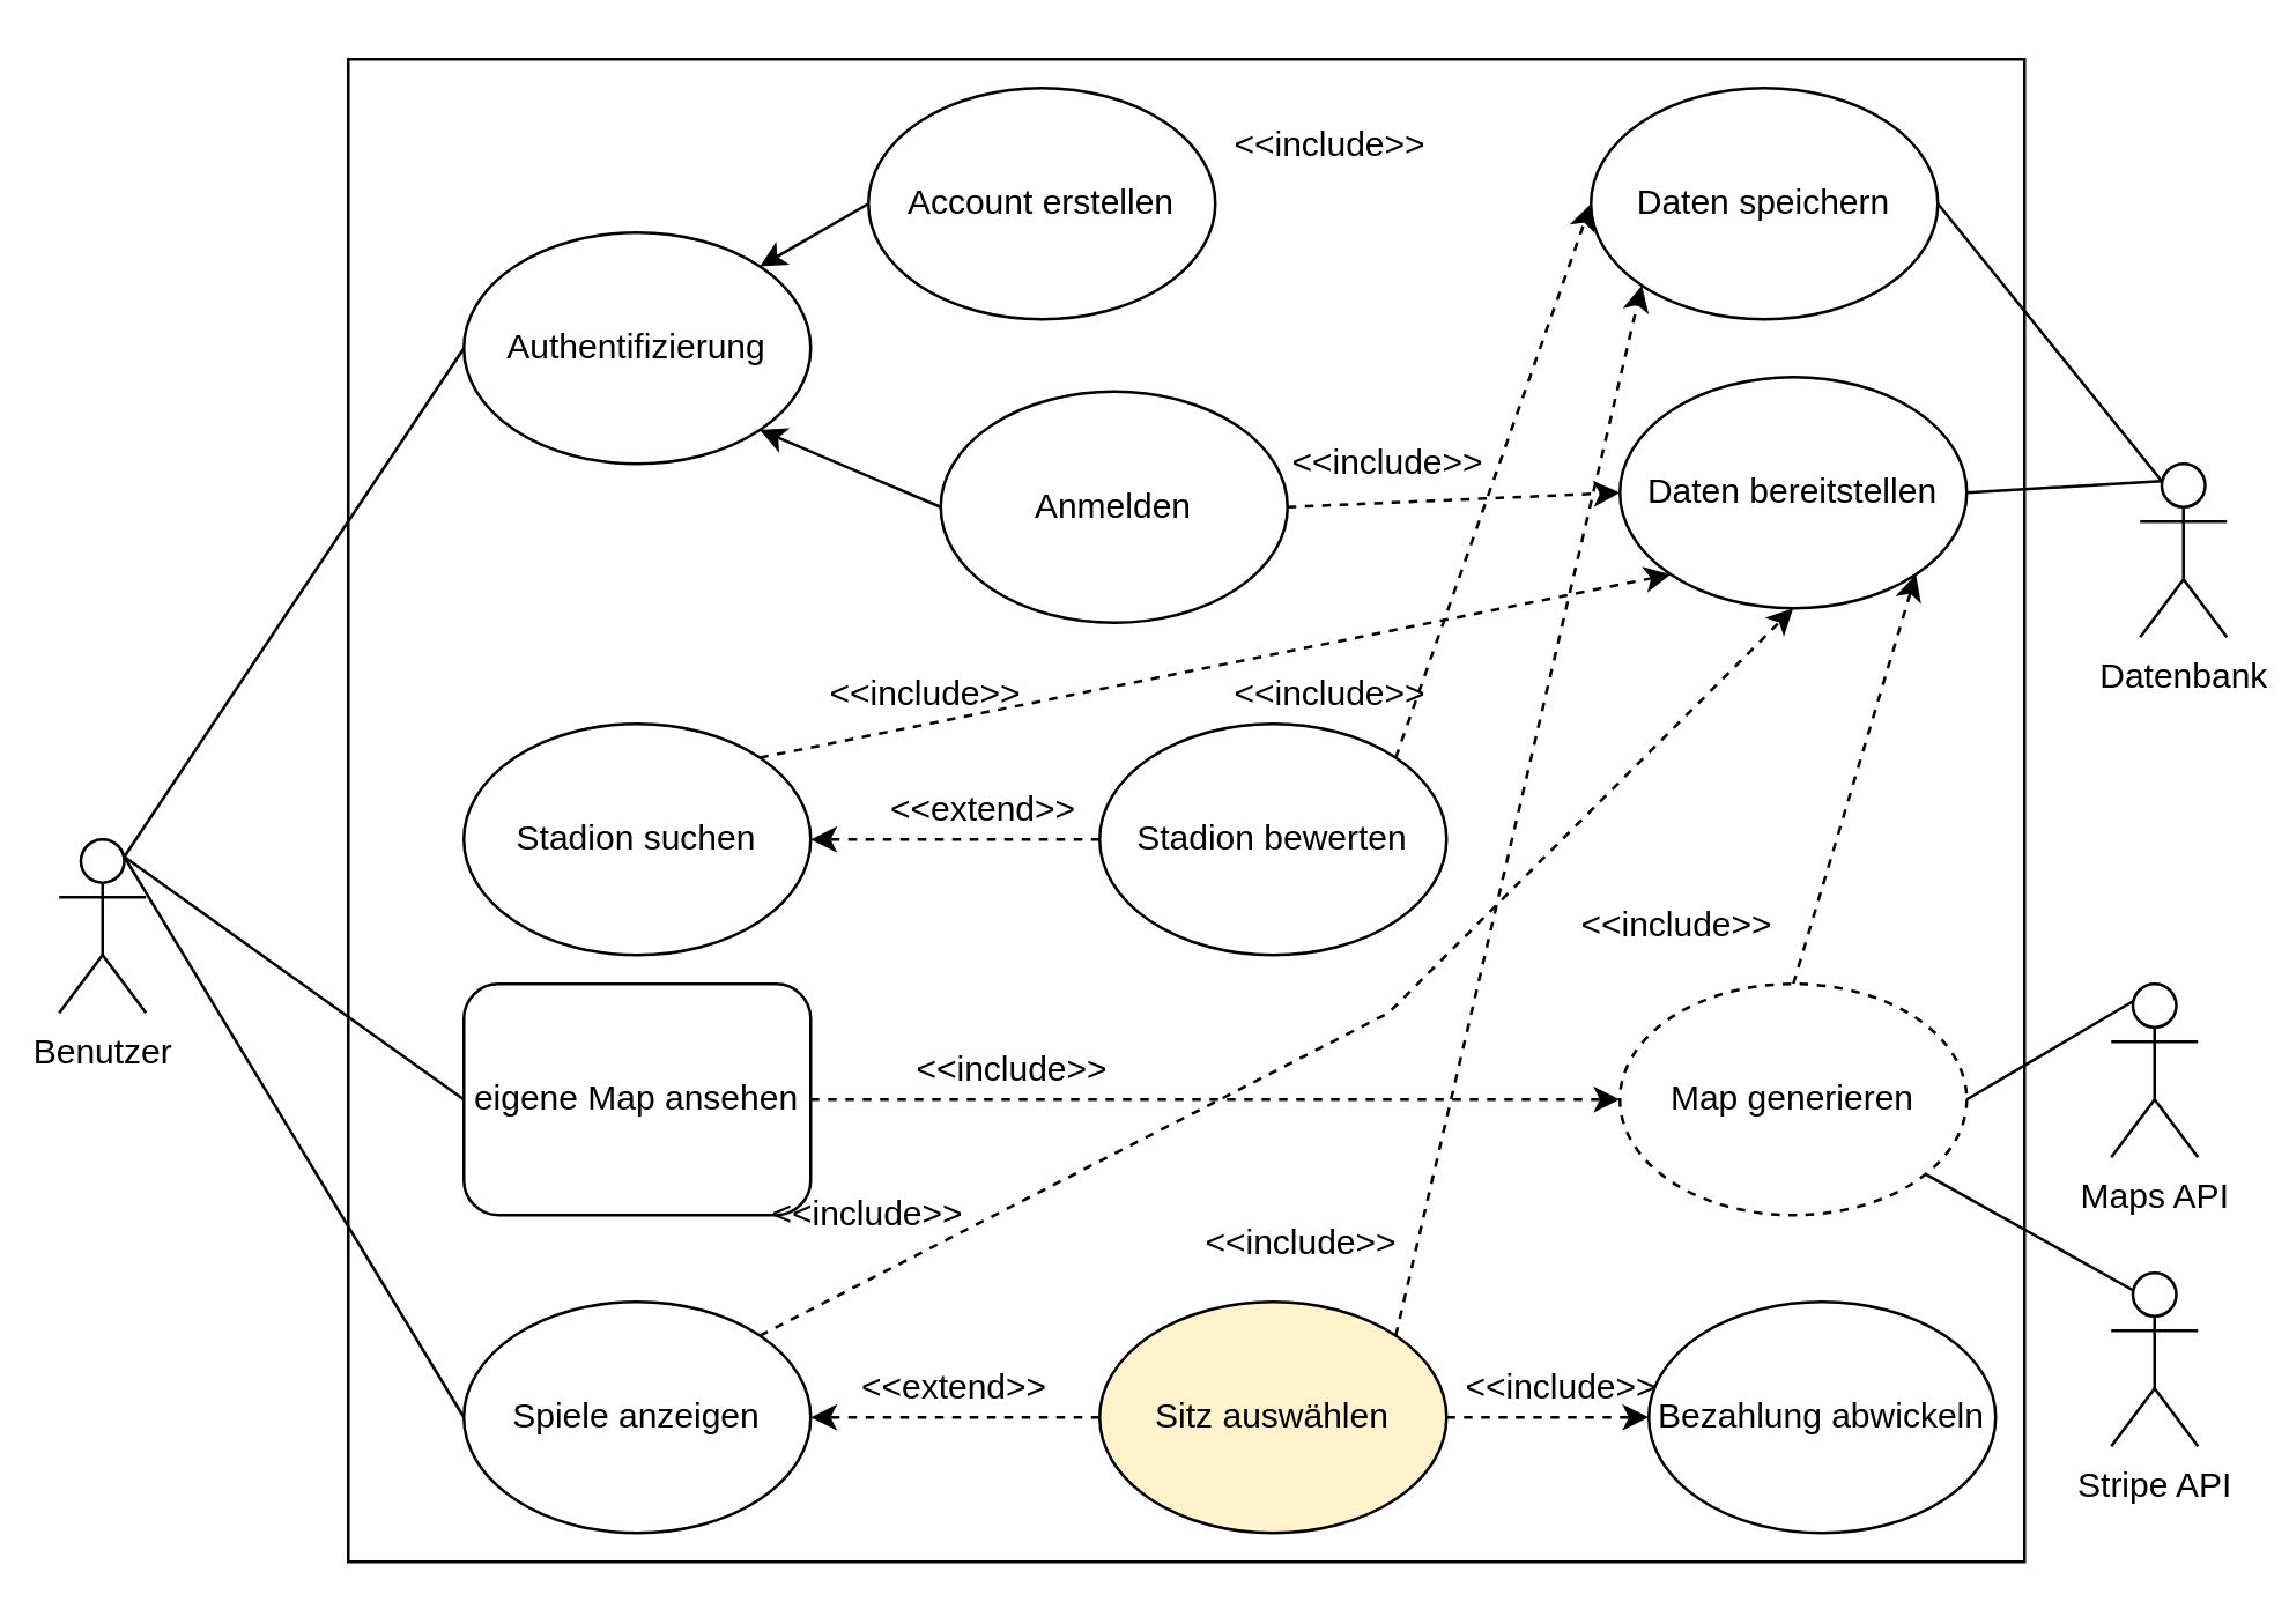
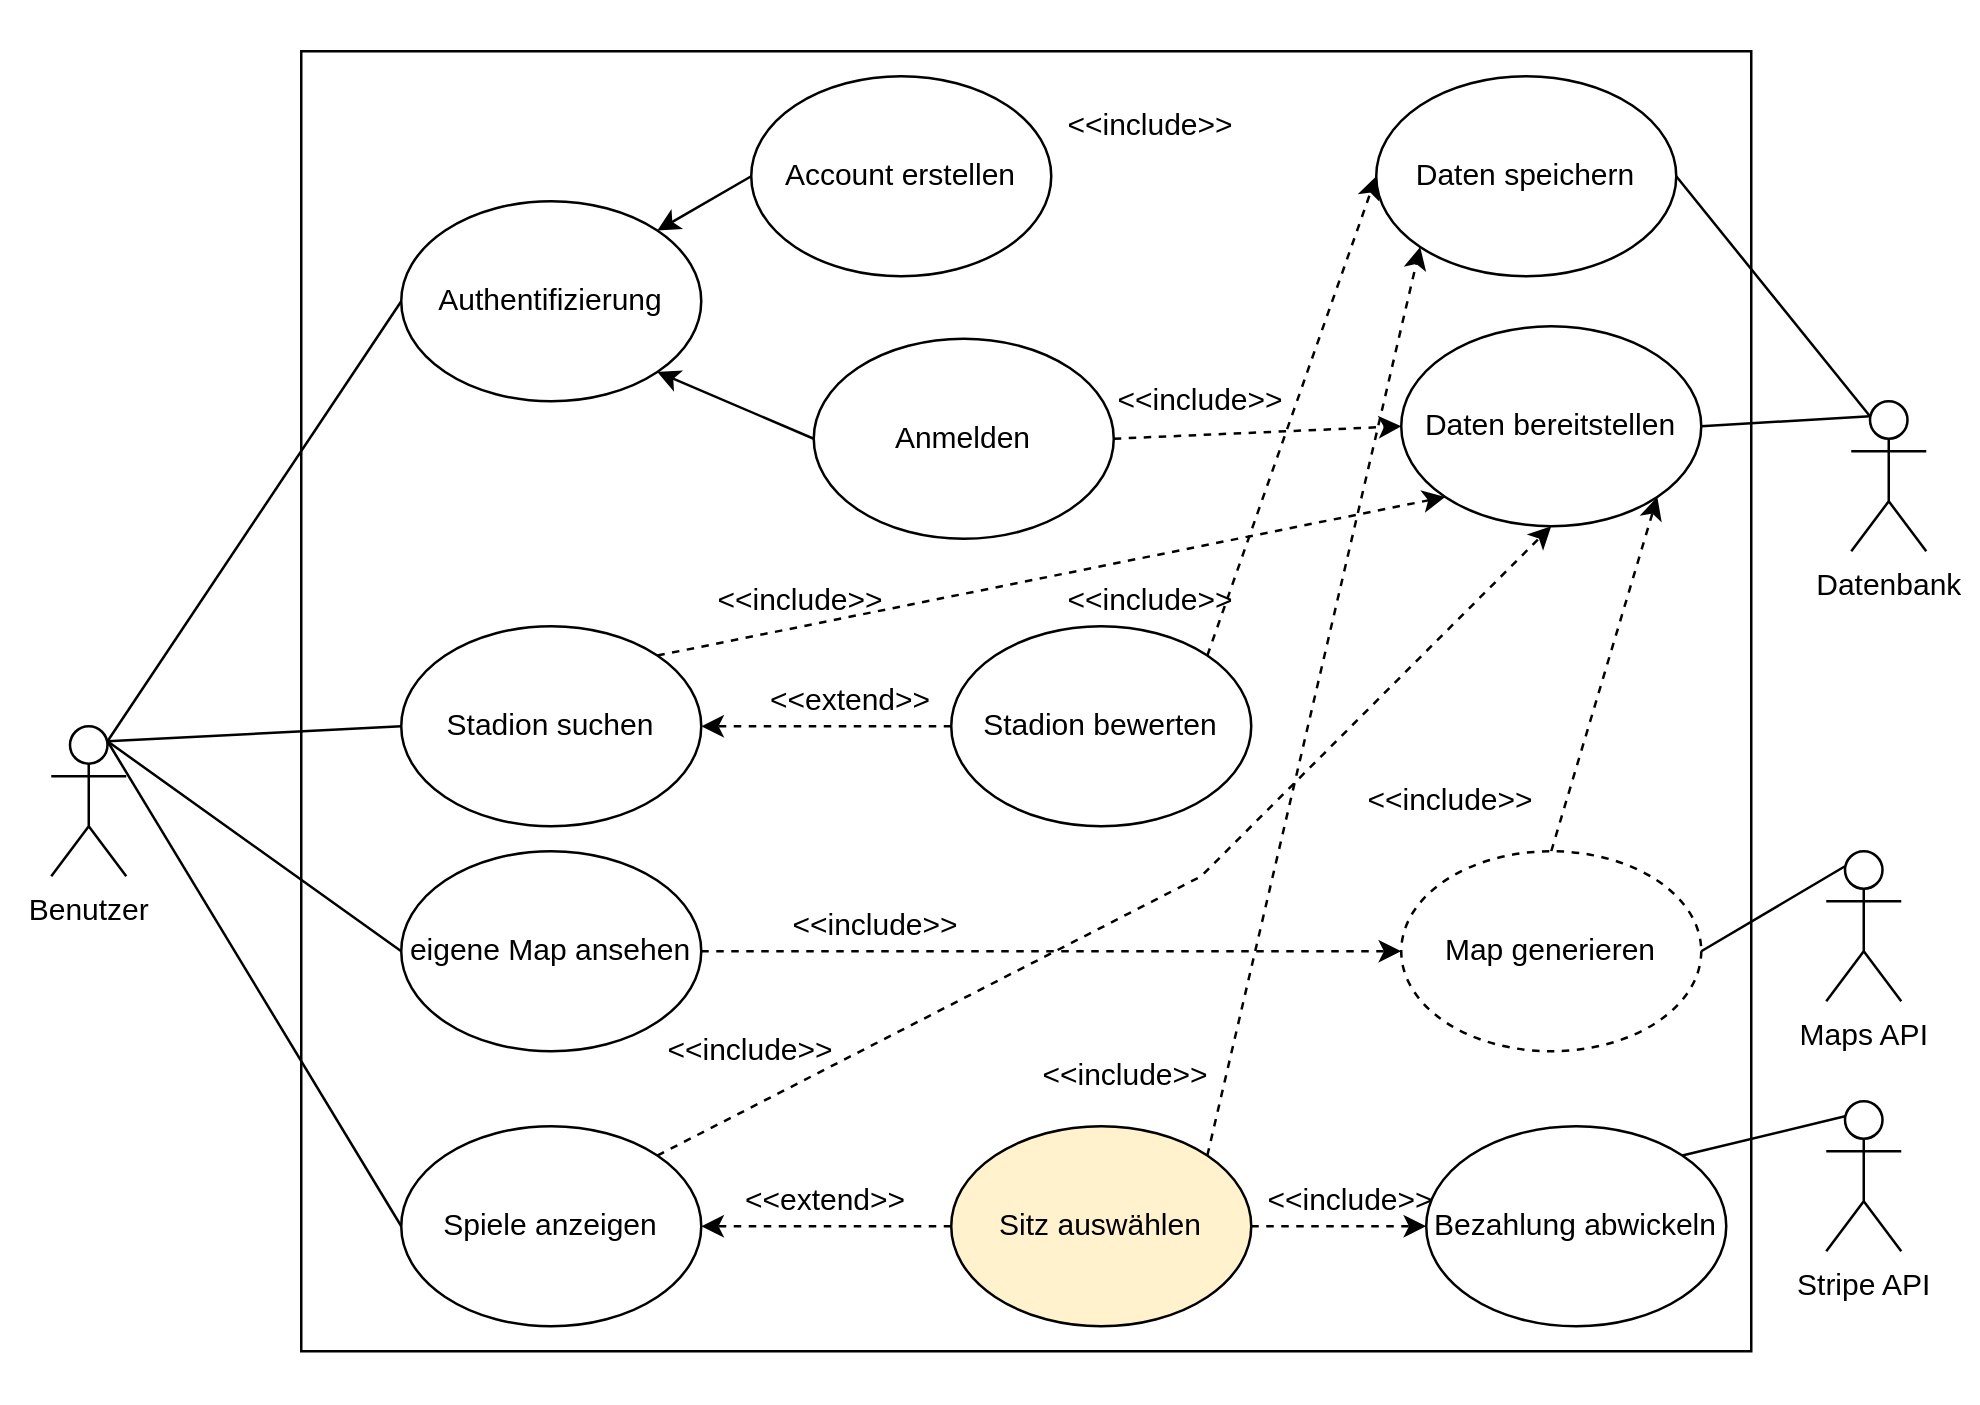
+ <mxCell id="8" style="edgeStyle=none;rounded=0;orthogonalLoop=1;jettySize=auto;html=1;exitX=0;exitY=0.5;exitDx=0;exitDy=0;endArrow=none;endFill=0;entryX=0.75;entryY=0.1;entryDx=0;entryDy=0;entryPerimeter=0;" parent="1" source="10" target="4" edge="1"><mxGeometry relative="1" as="geometry"><mxPoint x="80" y="320" as="targetPoint" /></mxGeometry></mxCell>
- <mxCell id="16" value="eigene Map ansehen" style="whiteSpace=wrap;html=1;rounded=1;" parent="1" vertex="1"><mxGeometry x="160" y="340" width="120" height="80" as="geometry" /></mxCell>
+ <mxCell id="16" value="eigene Map ansehen" style="ellipse;whiteSpace=wrap;html=1;" parent="1" vertex="1"><mxGeometry x="160" y="340" width="120" height="80" as="geometry" /></mxCell>
- <mxCell id="40" style="rounded=0;orthogonalLoop=1;jettySize=auto;html=1;exitX=0.25;exitY=0.1;exitDx=0;exitDy=0;exitPerimeter=0;endArrow=none;endFill=0;" edge="1" parent="1" source="41" target="28"><mxGeometry relative="1" as="geometry" /></mxCell>
+ <mxCell id="40" style="rounded=0;orthogonalLoop=1;jettySize=auto;html=1;exitX=0.25;exitY=0.1;exitDx=0;exitDy=0;exitPerimeter=0;entryX=1;entryY=0;entryDx=0;entryDy=0;endArrow=none;endFill=0;" edge="1" parent="1" source="41" target="39"><mxGeometry relative="1" as="geometry" /></mxCell>
